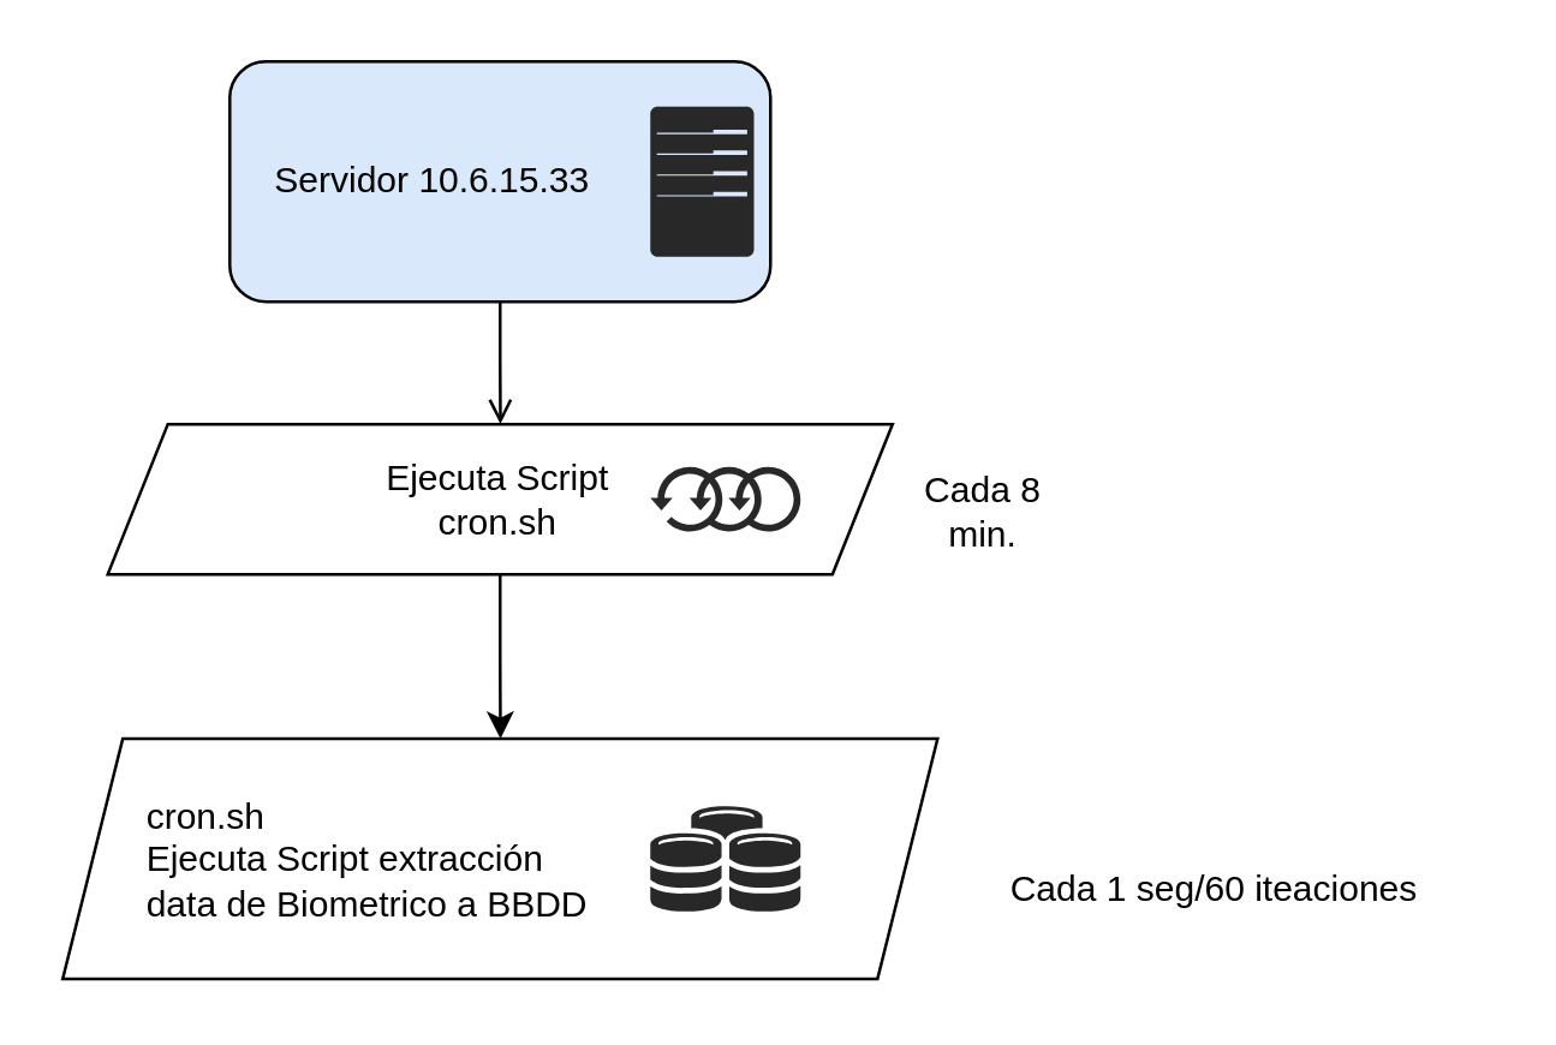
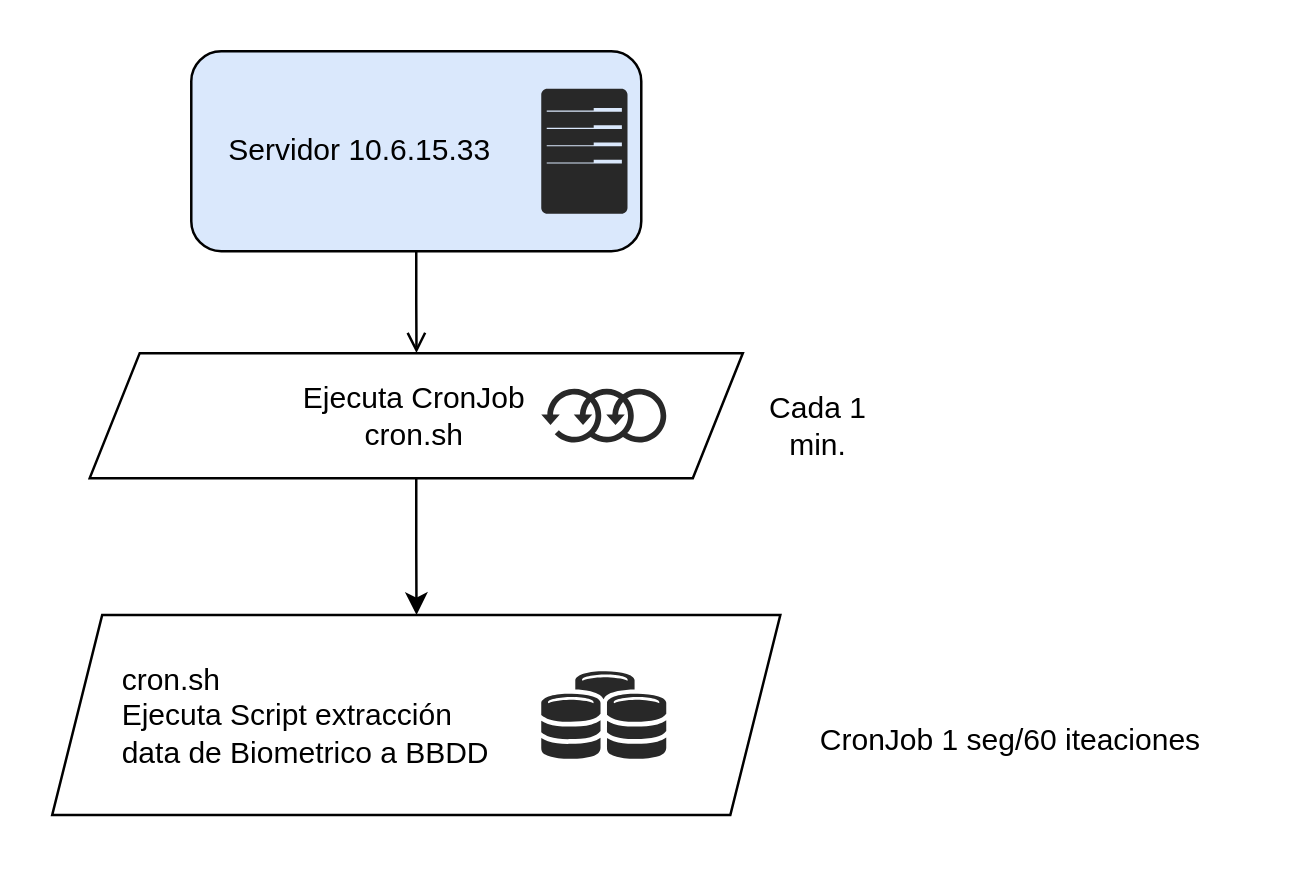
- <mxCell id="5" value="Ejecuta Script&lt;br&gt;cron.sh" style="shape=parallelogram;perimeter=parallelogramPerimeter;whiteSpace=wrap;html=1;fixedSize=1;" parent="1" vertex="1"><mxGeometry x="35.38" y="140.75" width="261.25" height="50" as="geometry" /></mxCell>
+ <mxCell id="5" value="Ejecuta CronJob&lt;br&gt;cron.sh" style="shape=parallelogram;perimeter=parallelogramPerimeter;whiteSpace=wrap;html=1;fixedSize=1;" parent="1" vertex="1"><mxGeometry x="35.38" y="140.75" width="261.25" height="50" as="geometry" /></mxCell>
- <mxCell id="6" value="Cada 8 min." style="text;html=1;strokeColor=none;fillColor=none;align=center;verticalAlign=middle;whiteSpace=wrap;rounded=0;" parent="1" vertex="1"><mxGeometry x="296.63" y="155" width="60" height="30" as="geometry" /></mxCell>
+ <mxCell id="6" value="Cada 1 min." style="text;html=1;strokeColor=none;fillColor=none;align=center;verticalAlign=middle;whiteSpace=wrap;rounded=0;" parent="1" vertex="1"><mxGeometry x="296.63" y="155" width="60" height="30" as="geometry" /></mxCell>
- <mxCell id="8" value="Cada 1 seg/60 iteaciones" style="text;html=1;strokeColor=none;fillColor=none;align=center;verticalAlign=middle;whiteSpace=wrap;rounded=0;" parent="1" vertex="1"><mxGeometry x="311.63" y="265.5" width="184.37" height="60" as="geometry" /></mxCell>
+ <mxCell id="8" value="CronJob 1 seg/60 iteaciones" style="text;html=1;strokeColor=none;fillColor=none;align=center;verticalAlign=middle;whiteSpace=wrap;rounded=0;" parent="1" vertex="1"><mxGeometry x="311.63" y="265.5" width="184.37" height="60" as="geometry" /></mxCell>
